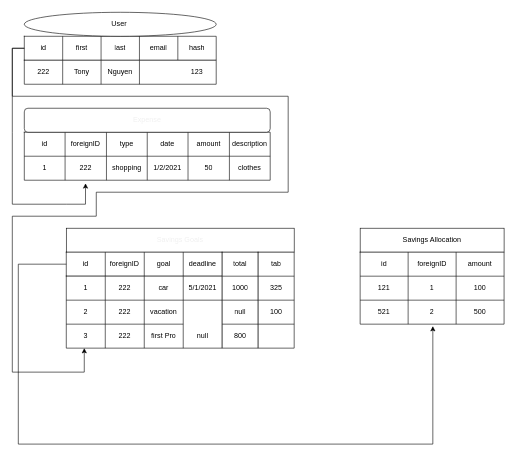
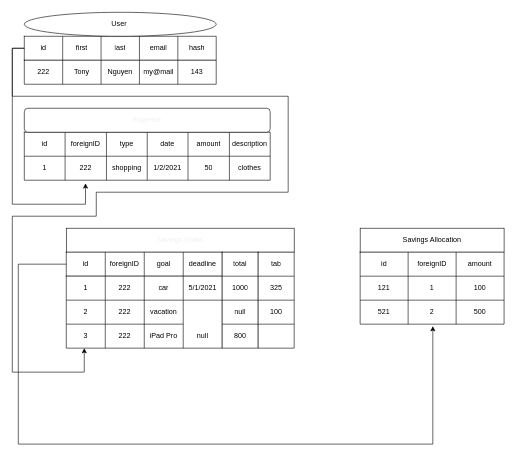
+ <mxCell id="14" value="my@mail" style="shape=partialRectangle;html=1;whiteSpace=wrap;connectable=0;overflow=hidden;fillColor=none;top=0;left=0;bottom=0;right=0;" parent="10" vertex="1"><mxGeometry x="192" width="64" height="40" as="geometry" /></mxCell>
- <mxCell id="15" value="123" style="shape=partialRectangle;html=1;whiteSpace=wrap;connectable=0;overflow=hidden;fillColor=none;top=0;left=0;bottom=0;right=0;" parent="10" vertex="1"><mxGeometry x="256" width="64" height="40" as="geometry" /></mxCell>
+ <mxCell id="15" value="143" style="shape=partialRectangle;html=1;whiteSpace=wrap;connectable=0;overflow=hidden;fillColor=none;top=0;left=0;bottom=0;right=0;" parent="10" vertex="1"><mxGeometry x="256" width="64" height="40" as="geometry" /></mxCell>
- <mxCell id="53" value="first Pro" style="shape=partialRectangle;html=1;whiteSpace=wrap;connectable=0;overflow=hidden;fillColor=none;top=0;left=0;bottom=0;right=0;" parent="50" vertex="1"><mxGeometry x="130" width="65" height="40" as="geometry" /></mxCell>
+ <mxCell id="53" value="iPad Pro" style="shape=partialRectangle;html=1;whiteSpace=wrap;connectable=0;overflow=hidden;fillColor=none;top=0;left=0;bottom=0;right=0;" parent="50" vertex="1"><mxGeometry x="130" width="65" height="40" as="geometry" /></mxCell>
